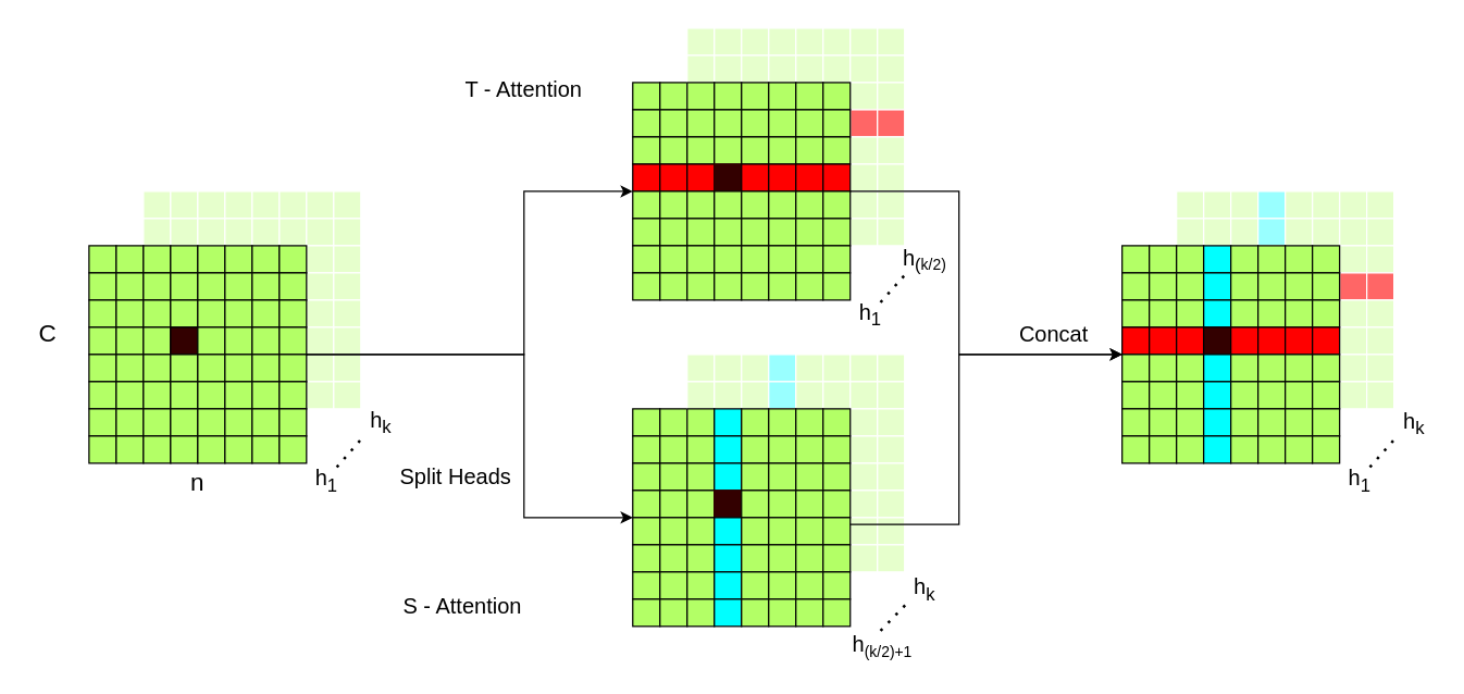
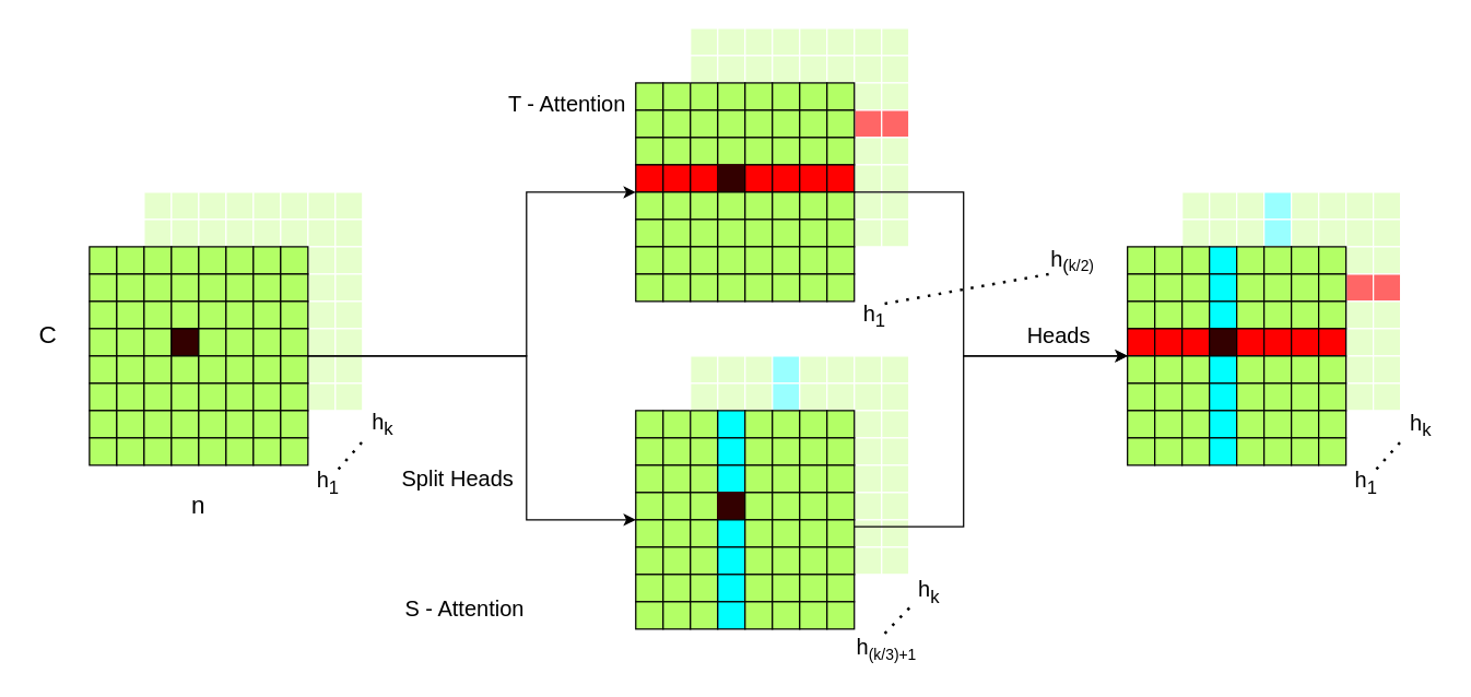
- <mxCell id="263" value="&lt;span style=&quot;font-size: 16px;&quot;&gt;T - Attention&lt;/span&gt;" style="text;html=1;align=center;verticalAlign=middle;whiteSpace=wrap;rounded=0;" vertex="1" parent="1"><mxGeometry x="335" y="50" width="100" height="30" as="geometry" /></mxCell>
+ <mxCell id="263" value="&lt;span style=&quot;font-size: 16px;&quot;&gt;T - Attention&lt;/span&gt;" style="text;html=1;align=center;verticalAlign=middle;whiteSpace=wrap;rounded=0;" vertex="1" parent="1"><mxGeometry x="365" y="60" width="100" height="30" as="geometry" /></mxCell>
- <mxCell id="399" value="&lt;font style=&quot;&quot;&gt;&lt;span style=&quot;font-size: 16px;&quot;&gt;h&lt;sub&gt;(&lt;/sub&gt;&lt;/span&gt;&lt;sub style=&quot;&quot;&gt;&lt;span style=&quot;font-size: 11.111px;&quot;&gt;k/2)&lt;/span&gt;&lt;/sub&gt;&lt;/font&gt;" style="text;html=1;align=center;verticalAlign=middle;whiteSpace=wrap;rounded=0;" vertex="1" parent="1"><mxGeometry x="665" y="180" width="30" height="21.25" as="geometry" /></mxCell>
+ <mxCell id="399" value="&lt;font style=&quot;&quot;&gt;&lt;span style=&quot;font-size: 16px;&quot;&gt;h&lt;sub&gt;(&lt;/sub&gt;&lt;/span&gt;&lt;sub style=&quot;&quot;&gt;&lt;span style=&quot;font-size: 11.111px;&quot;&gt;k/2)&lt;/span&gt;&lt;/sub&gt;&lt;/font&gt;" style="text;html=1;align=center;verticalAlign=middle;whiteSpace=wrap;rounded=0;" vertex="1" parent="1"><mxGeometry x="770" y="180" width="30" height="21.25" as="geometry" /></mxCell>
- <mxCell id="395" value="&lt;span style=&quot;font-size: 16px;&quot;&gt;Concat&lt;/span&gt;" style="text;html=1;align=center;verticalAlign=middle;whiteSpace=wrap;rounded=0;" vertex="1" parent="1"><mxGeometry x="735" y="230" width="80" height="30" as="geometry" /></mxCell>
+ <mxCell id="395" value="&lt;span style=&quot;font-size: 16px;&quot;&gt;Heads&lt;/span&gt;" style="text;html=1;align=center;verticalAlign=middle;whiteSpace=wrap;rounded=0;" vertex="1" parent="1"><mxGeometry x="735" y="230" width="80" height="30" as="geometry" /></mxCell>
- <mxCell id="540" value="&lt;font style=&quot;font-size: 18px;&quot;&gt;n&lt;/font&gt;" style="text;html=1;align=center;verticalAlign=middle;whiteSpace=wrap;rounded=0;" vertex="1" parent="1"><mxGeometry x="115" y="340" width="60" height="30" as="geometry" /></mxCell>
+ <mxCell id="540" value="&lt;font style=&quot;font-size: 18px;&quot;&gt;n&lt;/font&gt;" style="text;html=1;align=center;verticalAlign=middle;whiteSpace=wrap;rounded=0;" vertex="1" parent="1"><mxGeometry x="115" y="355" width="60" height="30" as="geometry" /></mxCell>
- <mxCell id="538" value="&lt;font style=&quot;font-size: 16px;&quot;&gt;h&lt;/font&gt;&lt;font style=&quot;font-size: 13.333px;&quot;&gt;&lt;sub&gt;(k/2)+1&lt;/sub&gt;&lt;/font&gt;" style="text;html=1;align=left;verticalAlign=middle;whiteSpace=wrap;rounded=0;" vertex="1" parent="1"><mxGeometry x="625" y="460" width="30" height="27.5" as="geometry" /></mxCell>
+ <mxCell id="538" value="&lt;font style=&quot;font-size: 16px;&quot;&gt;h&lt;/font&gt;&lt;font style=&quot;font-size: 13.333px;&quot;&gt;&lt;sub&gt;(k/3)+1&lt;/sub&gt;&lt;/font&gt;" style="text;html=1;align=left;verticalAlign=middle;whiteSpace=wrap;rounded=0;" vertex="1" parent="1"><mxGeometry x="625" y="460" width="30" height="27.5" as="geometry" /></mxCell>
